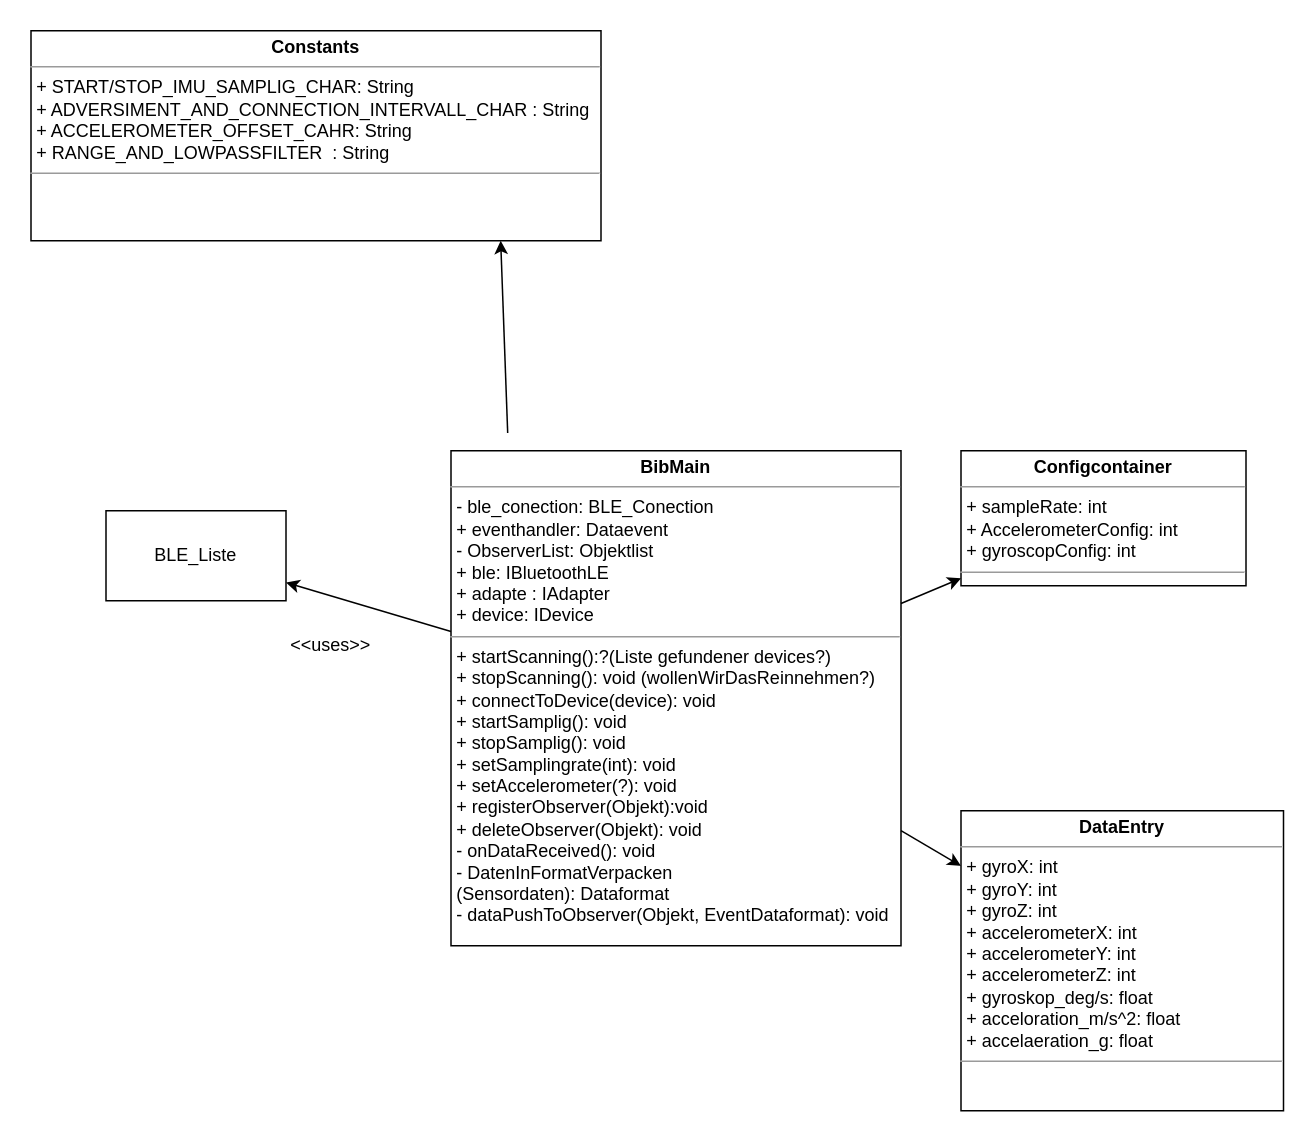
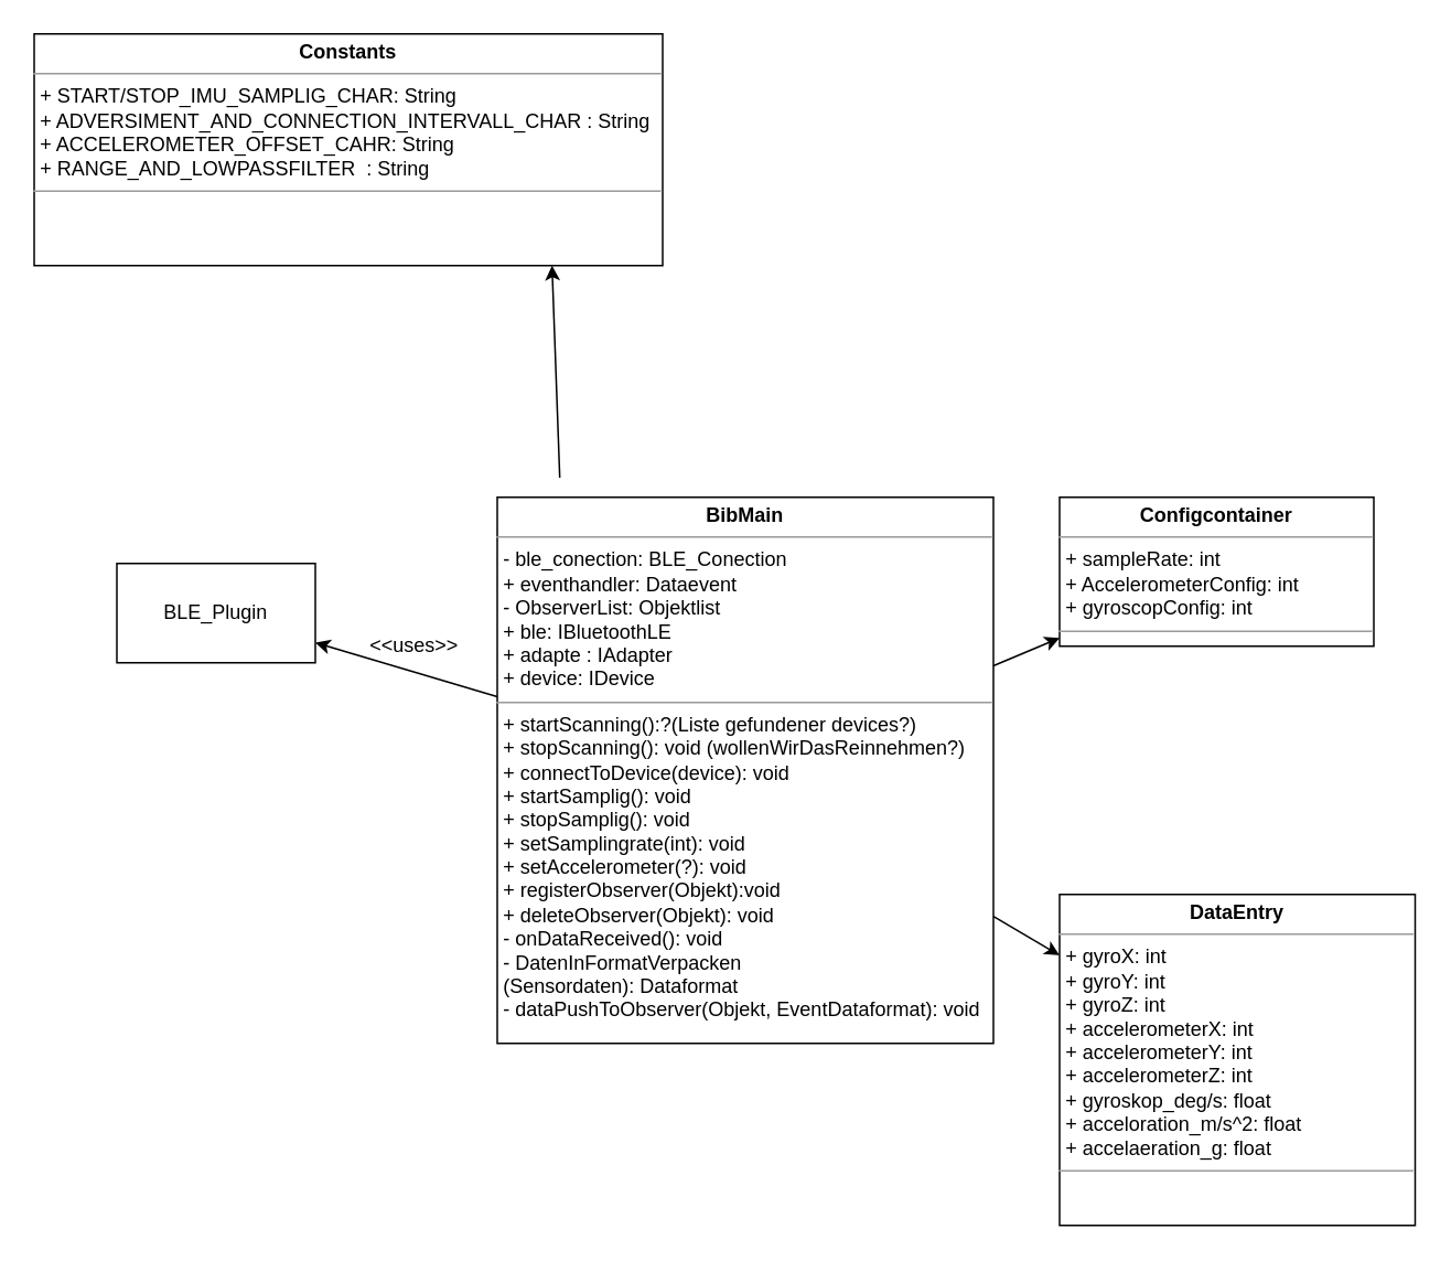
- <mxCell id="10" value="BLE_Liste" style="rounded=0;whiteSpace=wrap;html=1;" parent="1" vertex="1"><mxGeometry x="70" y="340" width="120" height="60" as="geometry" /></mxCell>
+ <mxCell id="10" value="BLE_Plugin" style="rounded=0;whiteSpace=wrap;html=1;" parent="1" vertex="1"><mxGeometry x="70" y="340" width="120" height="60" as="geometry" /></mxCell>
- <mxCell id="6" value="&amp;lt;&amp;lt;uses&amp;gt;&amp;gt;" style="text;html=1;strokeColor=none;fillColor=none;align=center;verticalAlign=middle;whiteSpace=wrap;rounded=0;" parent="1" vertex="1"><mxGeometry x="200" y="420" width="40" height="20" as="geometry" /></mxCell>
+ <mxCell id="6" value="&amp;lt;&amp;lt;uses&amp;gt;&amp;gt;" style="text;html=1;strokeColor=none;fillColor=none;align=center;verticalAlign=middle;whiteSpace=wrap;rounded=0;" parent="1" vertex="1"><mxGeometry x="230" y="380" width="40" height="20" as="geometry" /></mxCell>
